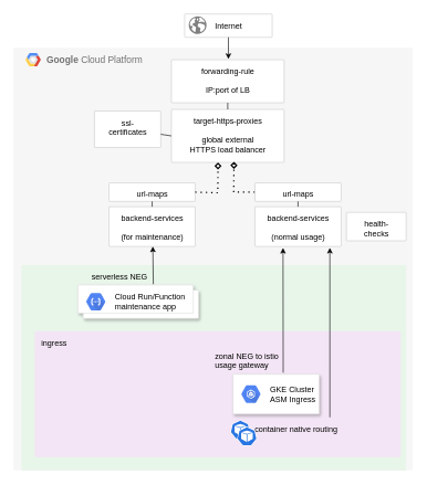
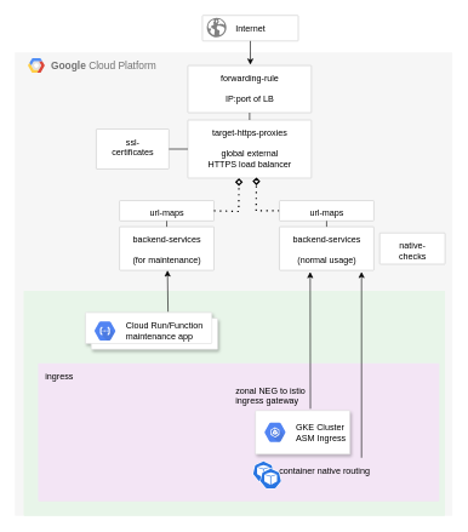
- <mxCell id="5" value="&lt;div&gt;ssl-&lt;/div&gt;&lt;div&gt;certificates&lt;/div&gt;" style="sketch=0;points=[[0,0,0],[0.25,0,0],[0.5,0,0],[0.75,0,0],[1,0,0],[1,0.25,0],[1,0.5,0],[1,0.75,0],[1,1,0],[0.75,1,0],[0.5,1,0],[0.25,1,0],[0,1,0],[0,0.75,0],[0,0.5,0],[0,0.25,0]];rounded=1;absoluteArcSize=1;arcSize=2;html=1;strokeColor=#CCCCCC;gradientColor=none;shadow=0;dashed=0;fontSize=12;fontColor=#000000;align=center;verticalAlign=top;spacing=10;spacingTop=-4;fillColor=#FFFFFF;strokeWidth=1;" parent="1" vertex="1"><mxGeometry x="142" y="166.5" width="100" height="55" as="geometry" /></mxCell>
+ <mxCell id="5" value="&lt;div&gt;ssl-&lt;/div&gt;&lt;div&gt;certificates&lt;/div&gt;" style="sketch=0;points=[[0,0,0],[0.25,0,0],[0.5,0,0],[0.75,0,0],[1,0,0],[1,0.25,0],[1,0.5,0],[1,0.75,0],[1,1,0],[0.75,1,0],[0.5,1,0],[0.25,1,0],[0,1,0],[0,0.75,0],[0,0.5,0],[0,0.25,0]];rounded=1;absoluteArcSize=1;arcSize=2;html=1;strokeColor=#CCCCCC;gradientColor=none;shadow=0;dashed=0;fontSize=12;fontColor=#000000;align=center;verticalAlign=top;spacing=10;spacingTop=-4;fillColor=#FFFFFF;strokeWidth=1;" parent="1" vertex="1"><mxGeometry x="132" y="176.5" width="100" height="55" as="geometry" /></mxCell>
- <mxCell id="7" value="&lt;div&gt;health-&lt;/div&gt;&lt;div&gt;checks&lt;/div&gt;" style="sketch=0;points=[[0,0,0],[0.25,0,0],[0.5,0,0],[0.75,0,0],[1,0,0],[1,0.25,0],[1,0.5,0],[1,0.75,0],[1,1,0],[0.75,1,0],[0.5,1,0],[0.25,1,0],[0,1,0],[0,0.75,0],[0,0.5,0],[0,0.25,0]];rounded=1;absoluteArcSize=1;arcSize=2;html=1;strokeColor=#CCCCCC;gradientColor=none;shadow=0;dashed=0;fontSize=12;fontColor=#000000;align=center;verticalAlign=top;spacing=10;spacingTop=-4;fillColor=#FFFFFF;strokeWidth=1;" parent="1" vertex="1"><mxGeometry x="522" y="319.5" width="90" height="43" as="geometry" /></mxCell>
+ <mxCell id="7" value="&lt;div&gt;native-&lt;/div&gt;&lt;div&gt;checks&lt;/div&gt;" style="sketch=0;points=[[0,0,0],[0.25,0,0],[0.5,0,0],[0.75,0,0],[1,0,0],[1,0.25,0],[1,0.5,0],[1,0.75,0],[1,1,0],[0.75,1,0],[0.5,1,0],[0.25,1,0],[0,1,0],[0,0.75,0],[0,0.5,0],[0,0.25,0]];rounded=1;absoluteArcSize=1;arcSize=2;html=1;strokeColor=#CCCCCC;gradientColor=none;shadow=0;dashed=0;fontSize=12;fontColor=#000000;align=center;verticalAlign=top;spacing=10;spacingTop=-4;fillColor=#FFFFFF;strokeWidth=1;" parent="1" vertex="1"><mxGeometry x="522" y="319.5" width="90" height="43" as="geometry" /></mxCell>
- <mxCell id="19" value="&lt;div&gt;serverless NEG&lt;/div&gt;" style="text;html=1;resizable=0;autosize=1;align=left;verticalAlign=middle;points=[];fillColor=none;strokeColor=none;rounded=0;" parent="1" vertex="1"><mxGeometry x="136" y="407" width="100" height="20" as="geometry" /></mxCell>
- <mxCell id="22" value="&lt;div&gt;zonal NEG to istio&lt;/div&gt;&lt;div&gt;usage gateway&lt;/div&gt;&lt;div&gt;&lt;br&gt;&lt;/div&gt;" style="text;html=1;resizable=0;autosize=1;align=left;verticalAlign=middle;points=[];fillColor=none;strokeColor=none;rounded=0;" parent="1" vertex="1"><mxGeometry x="322" y="526" width="110" height="50" as="geometry" /></mxCell>
+ <mxCell id="22" value="&lt;div&gt;zonal NEG to istio&lt;/div&gt;&lt;div&gt;ingress gateway&lt;/div&gt;&lt;div&gt;&lt;br&gt;&lt;/div&gt;" style="text;html=1;resizable=0;autosize=1;align=left;verticalAlign=middle;points=[];fillColor=none;strokeColor=none;rounded=0;" parent="1" vertex="1"><mxGeometry x="322" y="526" width="110" height="50" as="geometry" /></mxCell>
